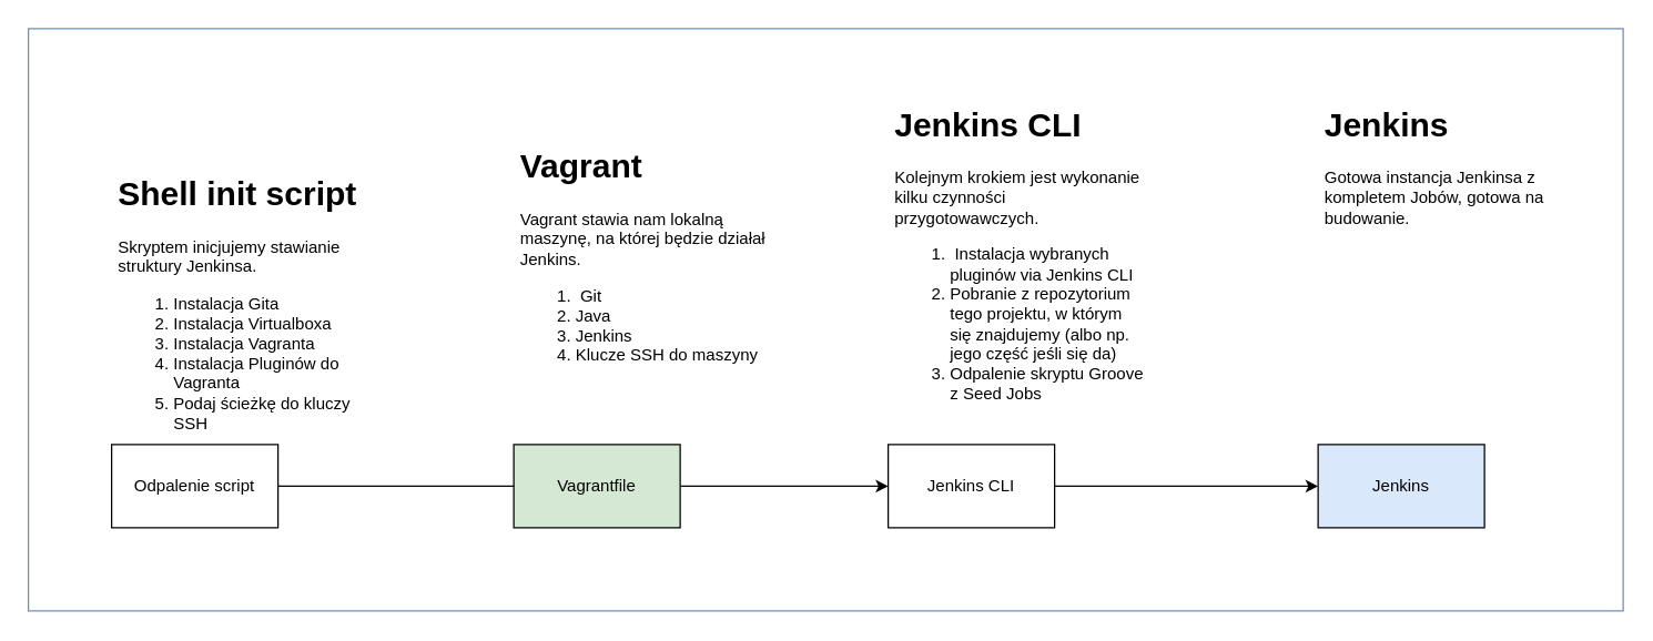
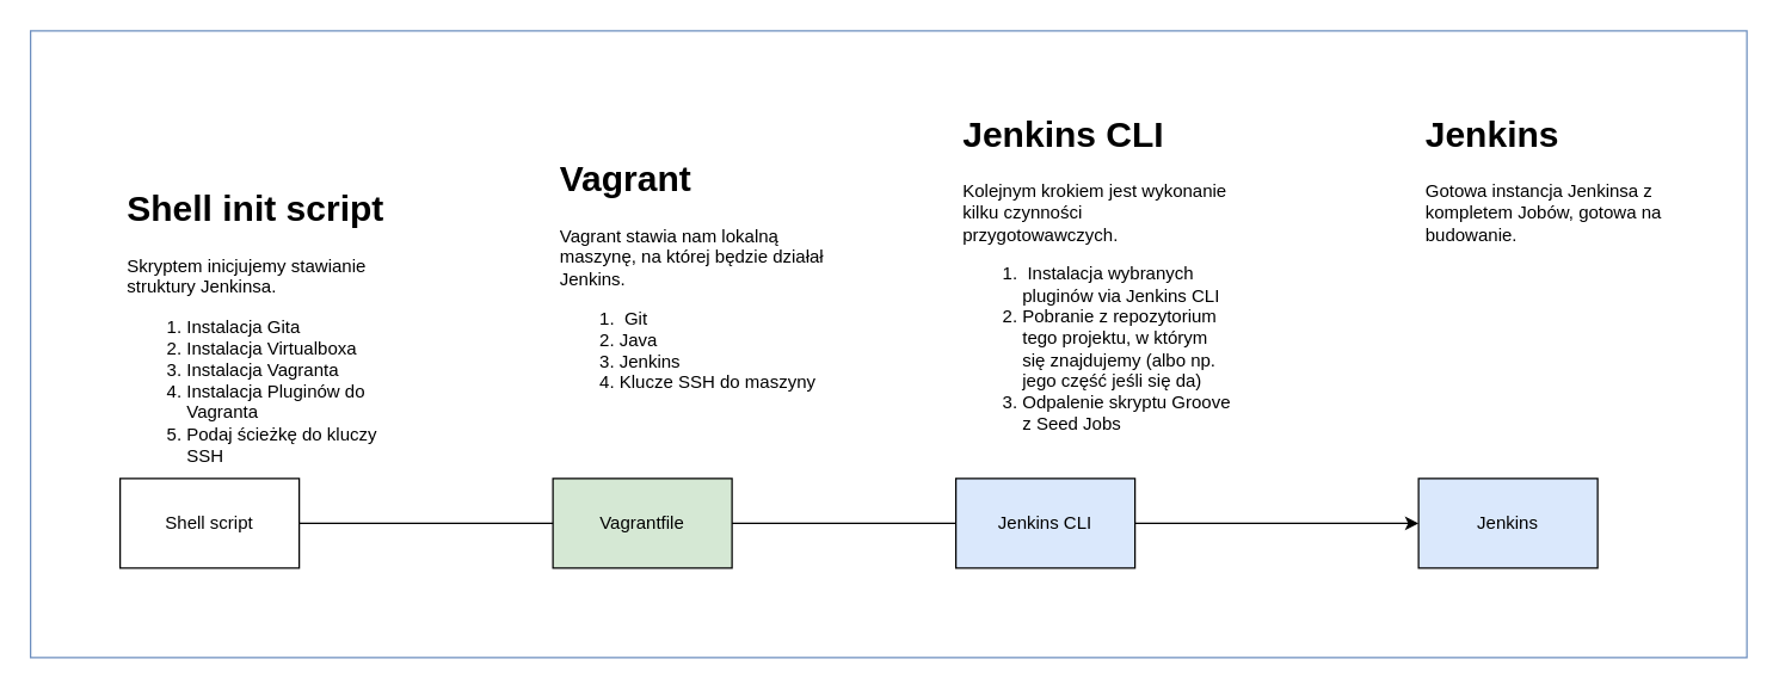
- <mxCell id="4" value="Odpalenie script" style="rounded=0;whiteSpace=wrap;html=1;" vertex="1" parent="1"><mxGeometry x="80" y="320" width="120" height="60" as="geometry" /></mxCell>
+ <mxCell id="4" value="Shell script" style="rounded=0;whiteSpace=wrap;html=1;" vertex="1" parent="1"><mxGeometry x="80" y="320" width="120" height="60" as="geometry" /></mxCell>
- <mxCell id="11" value="" style="endArrow=classic;html=1;exitX=1;exitY=0.5;exitDx=0;exitDy=0;entryX=0;entryY=0.5;entryDx=0;entryDy=0;" edge="1" parent="1" source="2" target="6"><mxGeometry width="50" height="50" relative="1" as="geometry"><mxPoint x="530" y="350" as="sourcePoint" /><mxPoint x="600" y="350" as="targetPoint" /></mxGeometry></mxCell>
+ <mxCell id="11" value="" style="endArrow=none;html=1;exitX=1;exitY=0.5;exitDx=0;exitDy=0;entryX=0;entryY=0.5;entryDx=0;entryDy=0;" edge="1" parent="1" source="2" target="6"><mxGeometry width="50" height="50" relative="1" as="geometry"><mxPoint x="530" y="350" as="sourcePoint" /><mxPoint x="600" y="350" as="targetPoint" /></mxGeometry></mxCell>
- <mxCell id="6" value="Jenkins CLI" style="rounded=0;whiteSpace=wrap;html=1;" vertex="1" parent="1"><mxGeometry x="640" y="320" width="120" height="60" as="geometry" /></mxCell>
+ <mxCell id="6" value="Jenkins CLI" style="rounded=0;whiteSpace=wrap;html=1;fillColor=#dae8fc;" vertex="1" parent="1"><mxGeometry x="640" y="320" width="120" height="60" as="geometry" /></mxCell>
